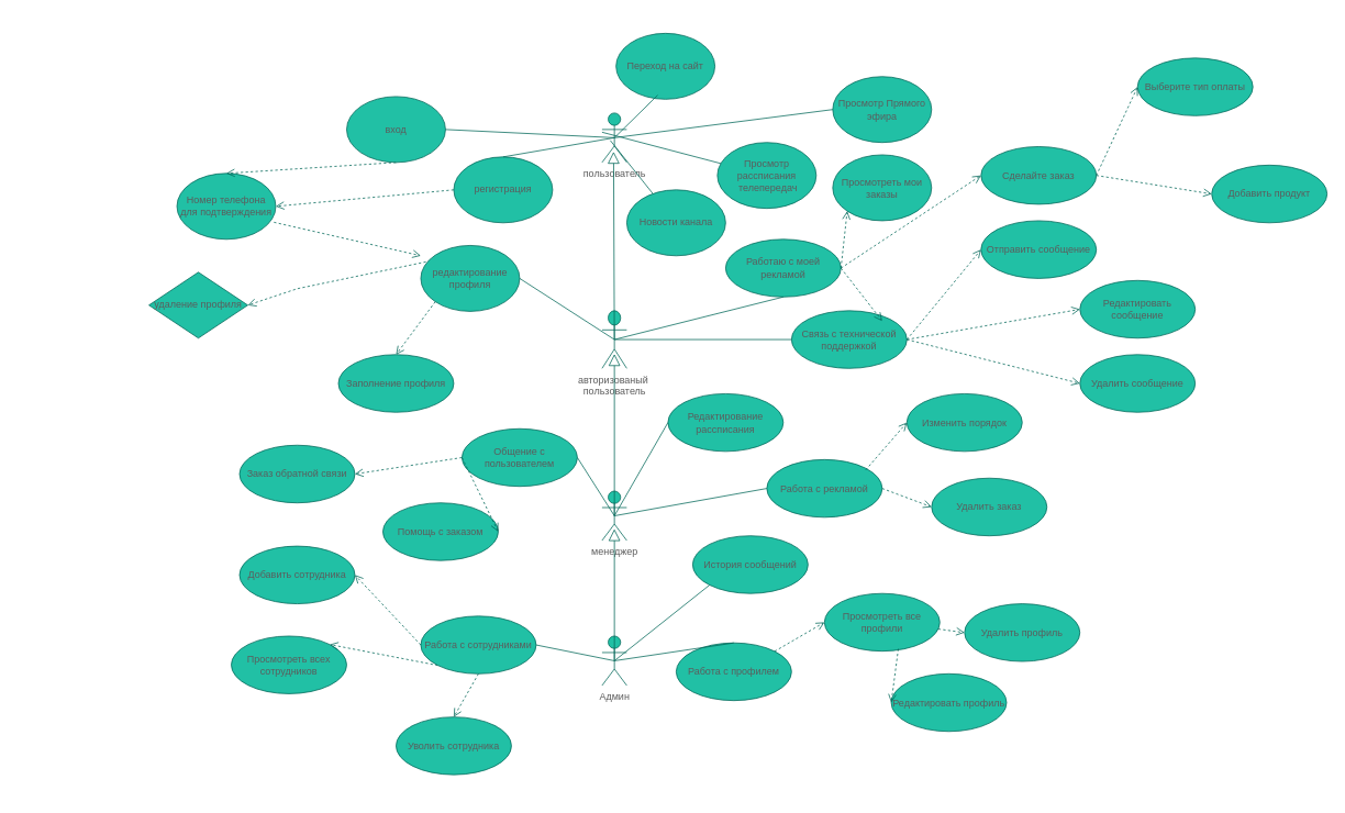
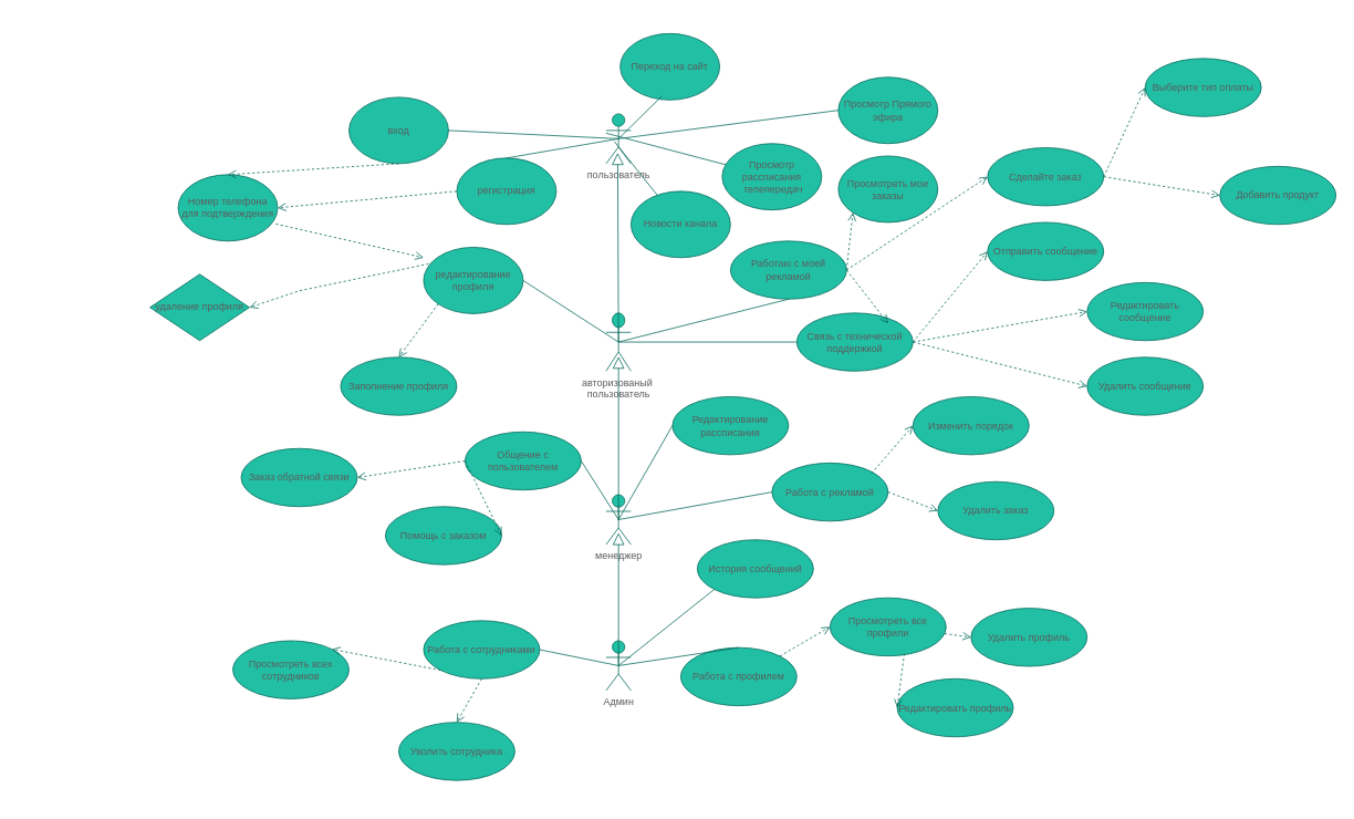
- <mxCell id="25" value="Добавить сотрудника" style="ellipse;whiteSpace=wrap;html=1;labelBackgroundColor=none;rounded=0;fillColor=#21C0A5;strokeColor=#006658;fontColor=#5C5C5C;" parent="2" vertex="1"><mxGeometry x="270" y="642.5" width="140" height="70" as="geometry" /></mxCell>
- <mxCell id="27" value="" style="html=1;verticalAlign=bottom;endArrow=open;dashed=1;endSize=8;curved=0;rounded=0;exitX=0;exitY=0.5;exitDx=0;exitDy=0;entryX=1;entryY=0.5;entryDx=0;entryDy=0;labelBackgroundColor=none;fontColor=default;strokeColor=#006658;" parent="2" source="24" target="25" edge="1"><mxGeometry relative="1" as="geometry"><mxPoint x="220.0" y="680" as="sourcePoint" /><mxPoint x="150" y="630" as="targetPoint" /></mxGeometry></mxCell>
